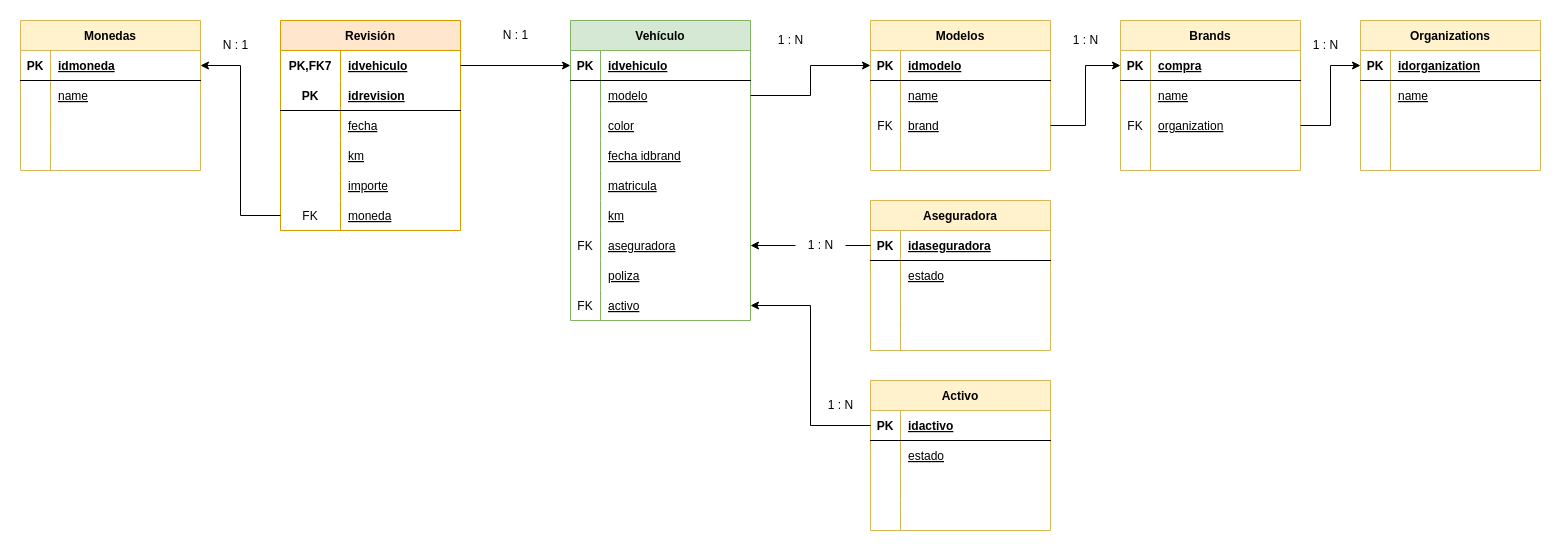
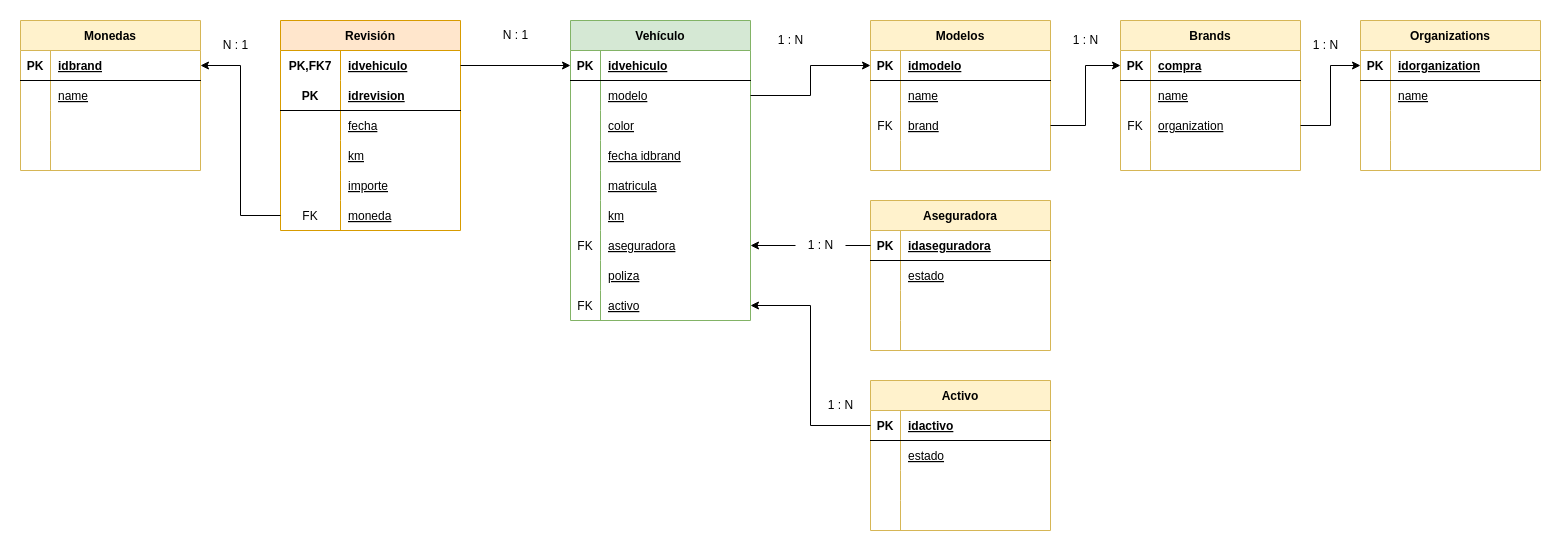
- <mxCell id="121" value="idmoneda" style="shape=partialRectangle;connectable=0;fillColor=none;top=0;left=0;bottom=0;right=0;align=left;spacingLeft=6;fontStyle=5;overflow=hidden;" parent="119" vertex="1"><mxGeometry x="30" width="150" height="30" as="geometry"><mxRectangle width="150" height="30" as="alternateBounds" /></mxGeometry></mxCell>
+ <mxCell id="121" value="idbrand" style="shape=partialRectangle;connectable=0;fillColor=none;top=0;left=0;bottom=0;right=0;align=left;spacingLeft=6;fontStyle=5;overflow=hidden;" parent="119" vertex="1"><mxGeometry x="30" width="150" height="30" as="geometry"><mxRectangle width="150" height="30" as="alternateBounds" /></mxGeometry></mxCell>
